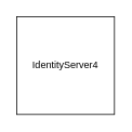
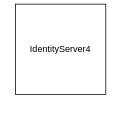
- <mxCell id="2" value="IdentityServer4" style="whiteSpace=wrap;html=1;aspect=fixed;" vertex="1" parent="1"><mxGeometry x="20" y="20" width="120" height="120" as="geometry" /></mxCell>
+ <mxCell id="2" value="IdentityServer4" style="whiteSpace=wrap;html=1;aspect=fixed;" vertex="1" parent="1"><mxGeometry x="20" y="5" width="120" height="120" as="geometry" /></mxCell>
